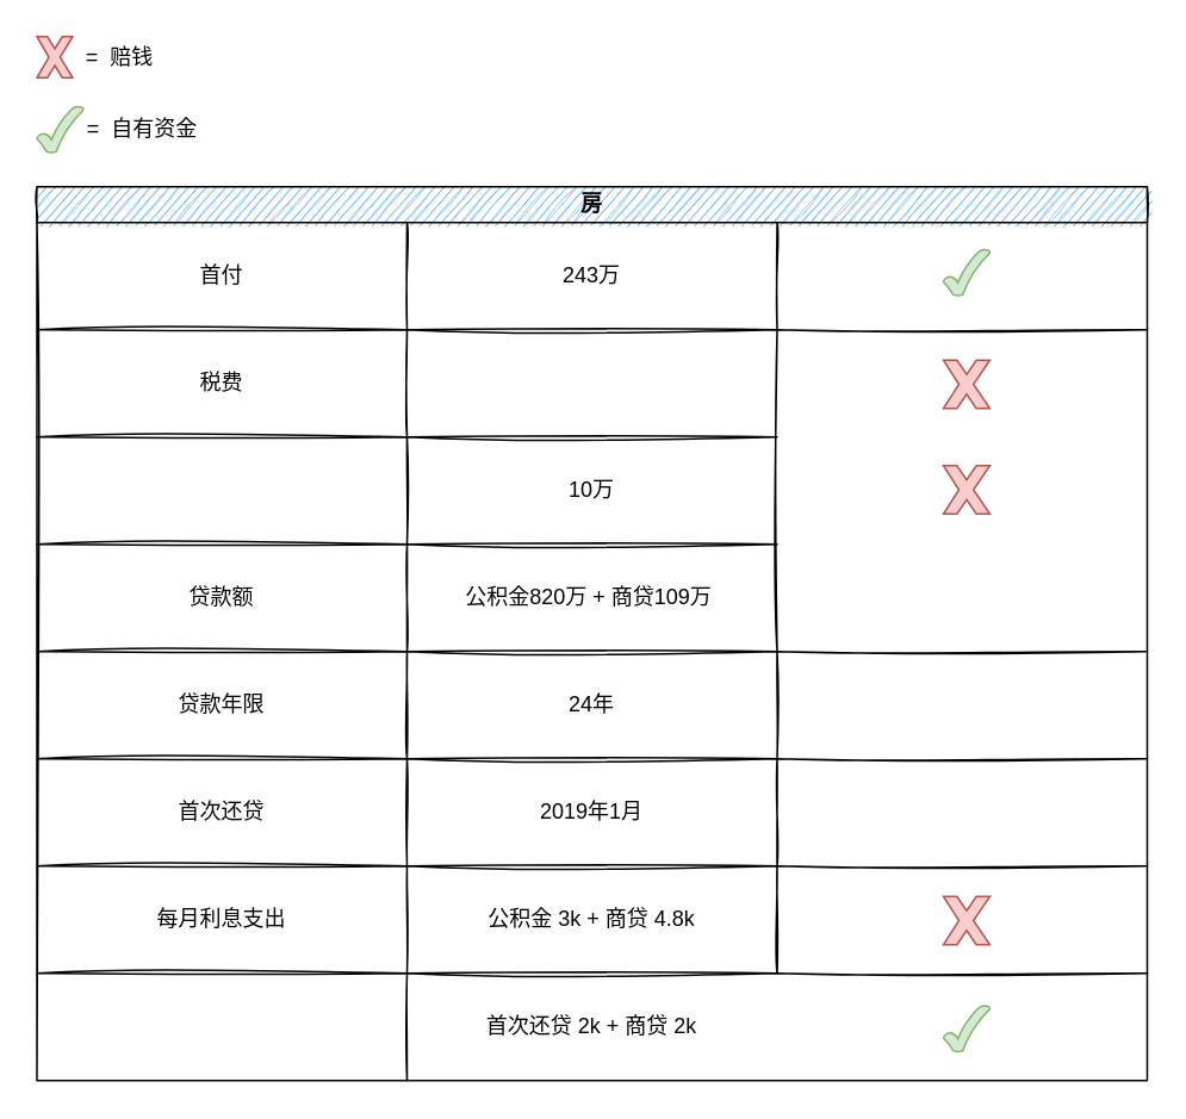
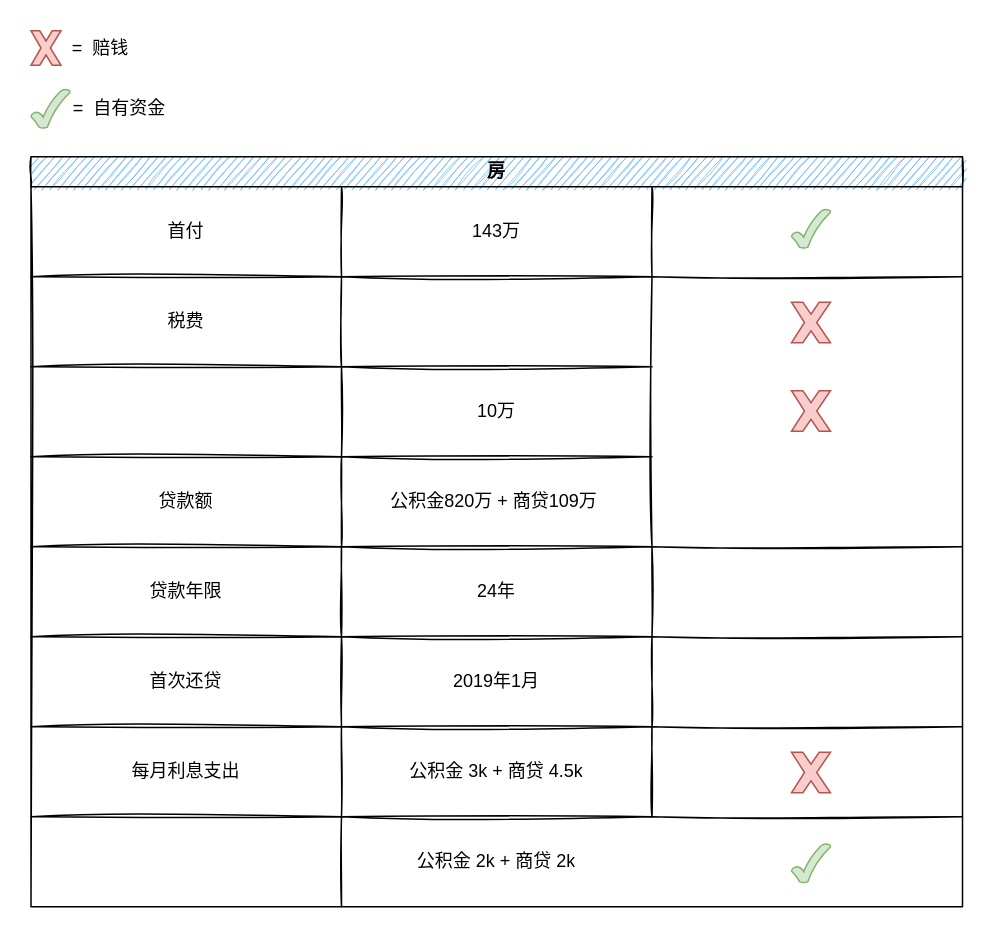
- <mxCell id="5" value="243万" style="shape=partialRectangle;html=1;whiteSpace=wrap;connectable=0;fillColor=none;top=0;left=0;bottom=0;right=0;overflow=hidden;sketch=1;" parent="3" vertex="1"><mxGeometry x="207" width="207" height="60" as="geometry" /></mxCell>
+ <mxCell id="5" value="143万" style="shape=partialRectangle;html=1;whiteSpace=wrap;connectable=0;fillColor=none;top=0;left=0;bottom=0;right=0;overflow=hidden;sketch=1;" parent="3" vertex="1"><mxGeometry x="207" width="207" height="60" as="geometry" /></mxCell>
- <mxCell id="27" value="公积金 3k + 商贷 4.8k" style="shape=partialRectangle;html=1;whiteSpace=wrap;connectable=0;fillColor=none;top=0;left=0;bottom=0;right=0;overflow=hidden;sketch=1;" parent="25" vertex="1"><mxGeometry x="207" width="207" height="60" as="geometry" /></mxCell>
+ <mxCell id="27" value="公积金 3k + 商贷 4.5k" style="shape=partialRectangle;html=1;whiteSpace=wrap;connectable=0;fillColor=none;top=0;left=0;bottom=0;right=0;overflow=hidden;sketch=1;" parent="25" vertex="1"><mxGeometry x="207" width="207" height="60" as="geometry" /></mxCell>
- <mxCell id="30" value="&lt;span&gt;首次还贷 2k + 商贷 2k&lt;/span&gt;" style="shape=partialRectangle;html=1;whiteSpace=wrap;connectable=0;top=0;left=0;bottom=0;right=0;overflow=hidden;sketch=1;shadow=0;fillColor=none;flipH=1;flipV=1;direction=north;" parent="29" vertex="1"><mxGeometry x="207" width="207" height="60" as="geometry" /></mxCell>
+ <mxCell id="30" value="&lt;span&gt;公积金 2k + 商贷 2k&lt;/span&gt;" style="shape=partialRectangle;html=1;whiteSpace=wrap;connectable=0;top=0;left=0;bottom=0;right=0;overflow=hidden;sketch=1;shadow=0;fillColor=none;flipH=1;flipV=1;direction=north;" parent="29" vertex="1"><mxGeometry x="207" width="207" height="60" as="geometry" /></mxCell>
